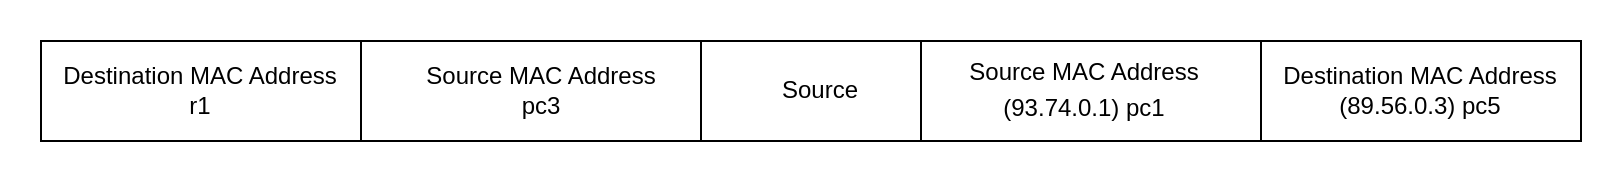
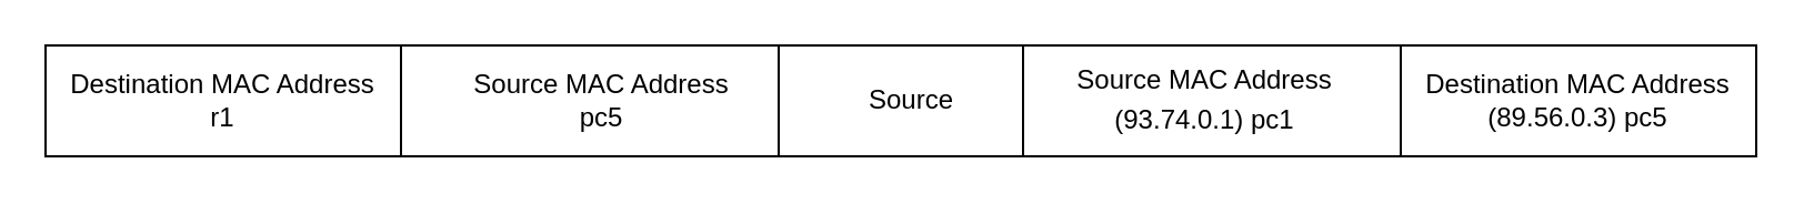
- <mxCell id="7" value="&lt;font style=&quot;font-size: 12px;&quot;&gt;&lt;span style=&quot;&quot;&gt;Source MAC Address&lt;br&gt;pc3&lt;br&gt;&lt;/span&gt;&lt;/font&gt;" style="text;html=1;strokeColor=none;fillColor=none;align=center;verticalAlign=middle;whiteSpace=wrap;rounded=0;strokeWidth=1;" vertex="1" parent="1"><mxGeometry x="200" y="30" width="141" height="30" as="geometry" /></mxCell>
+ <mxCell id="7" value="&lt;font style=&quot;font-size: 12px;&quot;&gt;&lt;span style=&quot;&quot;&gt;Source MAC Address&lt;br&gt;pc5&lt;br&gt;&lt;/span&gt;&lt;/font&gt;" style="text;html=1;strokeColor=none;fillColor=none;align=center;verticalAlign=middle;whiteSpace=wrap;rounded=0;strokeWidth=1;" vertex="1" parent="1"><mxGeometry x="200" y="30" width="141" height="30" as="geometry" /></mxCell>
